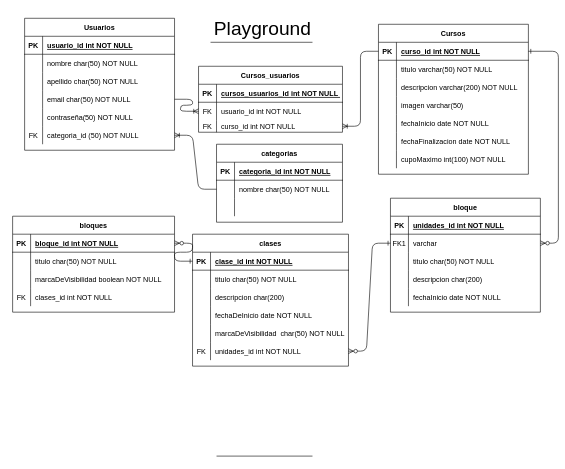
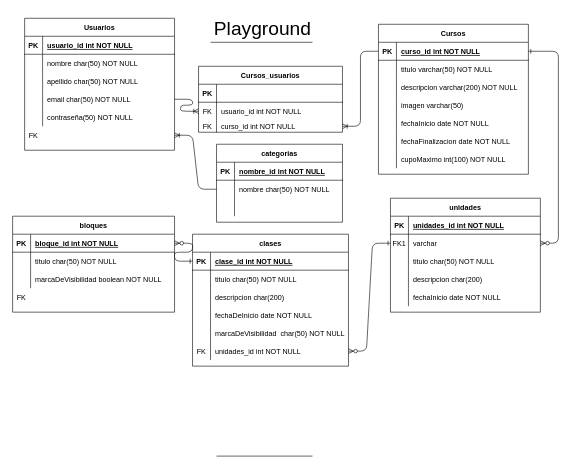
- <mxCell id="63" value="cursos_usuarios_id int NOT NULL " style="shape=partialRectangle;connectable=0;fillColor=none;top=0;left=0;bottom=0;right=0;align=left;spacingLeft=6;fontStyle=5;overflow=hidden;" vertex="1" parent="61"><mxGeometry x="30" width="210" height="30" as="geometry" /></mxCell>
- <mxCell id="59" value="categoria_id (50) NOT NULL" style="shape=partialRectangle;connectable=0;fillColor=none;top=0;left=0;bottom=0;right=0;align=left;spacingLeft=6;overflow=hidden;" vertex="1" parent="57"><mxGeometry x="30" width="220" height="30" as="geometry" /></mxCell>
- <mxCell id="75" value="categoria_id int NOT NULL" style="shape=partialRectangle;connectable=0;fillColor=none;top=0;left=0;bottom=0;right=0;align=left;spacingLeft=6;fontStyle=5;overflow=hidden;" vertex="1" parent="73"><mxGeometry x="30" width="180" height="30" as="geometry" /></mxCell>
+ <mxCell id="75" value="nombre_id int NOT NULL" style="shape=partialRectangle;connectable=0;fillColor=none;top=0;left=0;bottom=0;right=0;align=left;spacingLeft=6;fontStyle=5;overflow=hidden;" vertex="1" parent="73"><mxGeometry x="30" width="180" height="30" as="geometry" /></mxCell>
- <mxCell id="25" value="bloque" style="shape=table;startSize=30;container=1;collapsible=1;childLayout=tableLayout;fixedRows=1;rowLines=0;fontStyle=1;align=center;resizeLast=1;" parent="1" vertex="1"><mxGeometry x="650" y="330" width="250" height="190" as="geometry" /></mxCell>
+ <mxCell id="25" value="unidades" style="shape=table;startSize=30;container=1;collapsible=1;childLayout=tableLayout;fixedRows=1;rowLines=0;fontStyle=1;align=center;resizeLast=1;" parent="1" vertex="1"><mxGeometry x="650" y="330" width="250" height="190" as="geometry" /></mxCell>
- <mxCell id="117" value="clases_id int NOT NULL" style="shape=partialRectangle;connectable=0;fillColor=none;top=0;left=0;bottom=0;right=0;align=left;spacingLeft=6;overflow=hidden;" vertex="1" parent="115"><mxGeometry x="30" width="240" height="30" as="geometry" /></mxCell>
